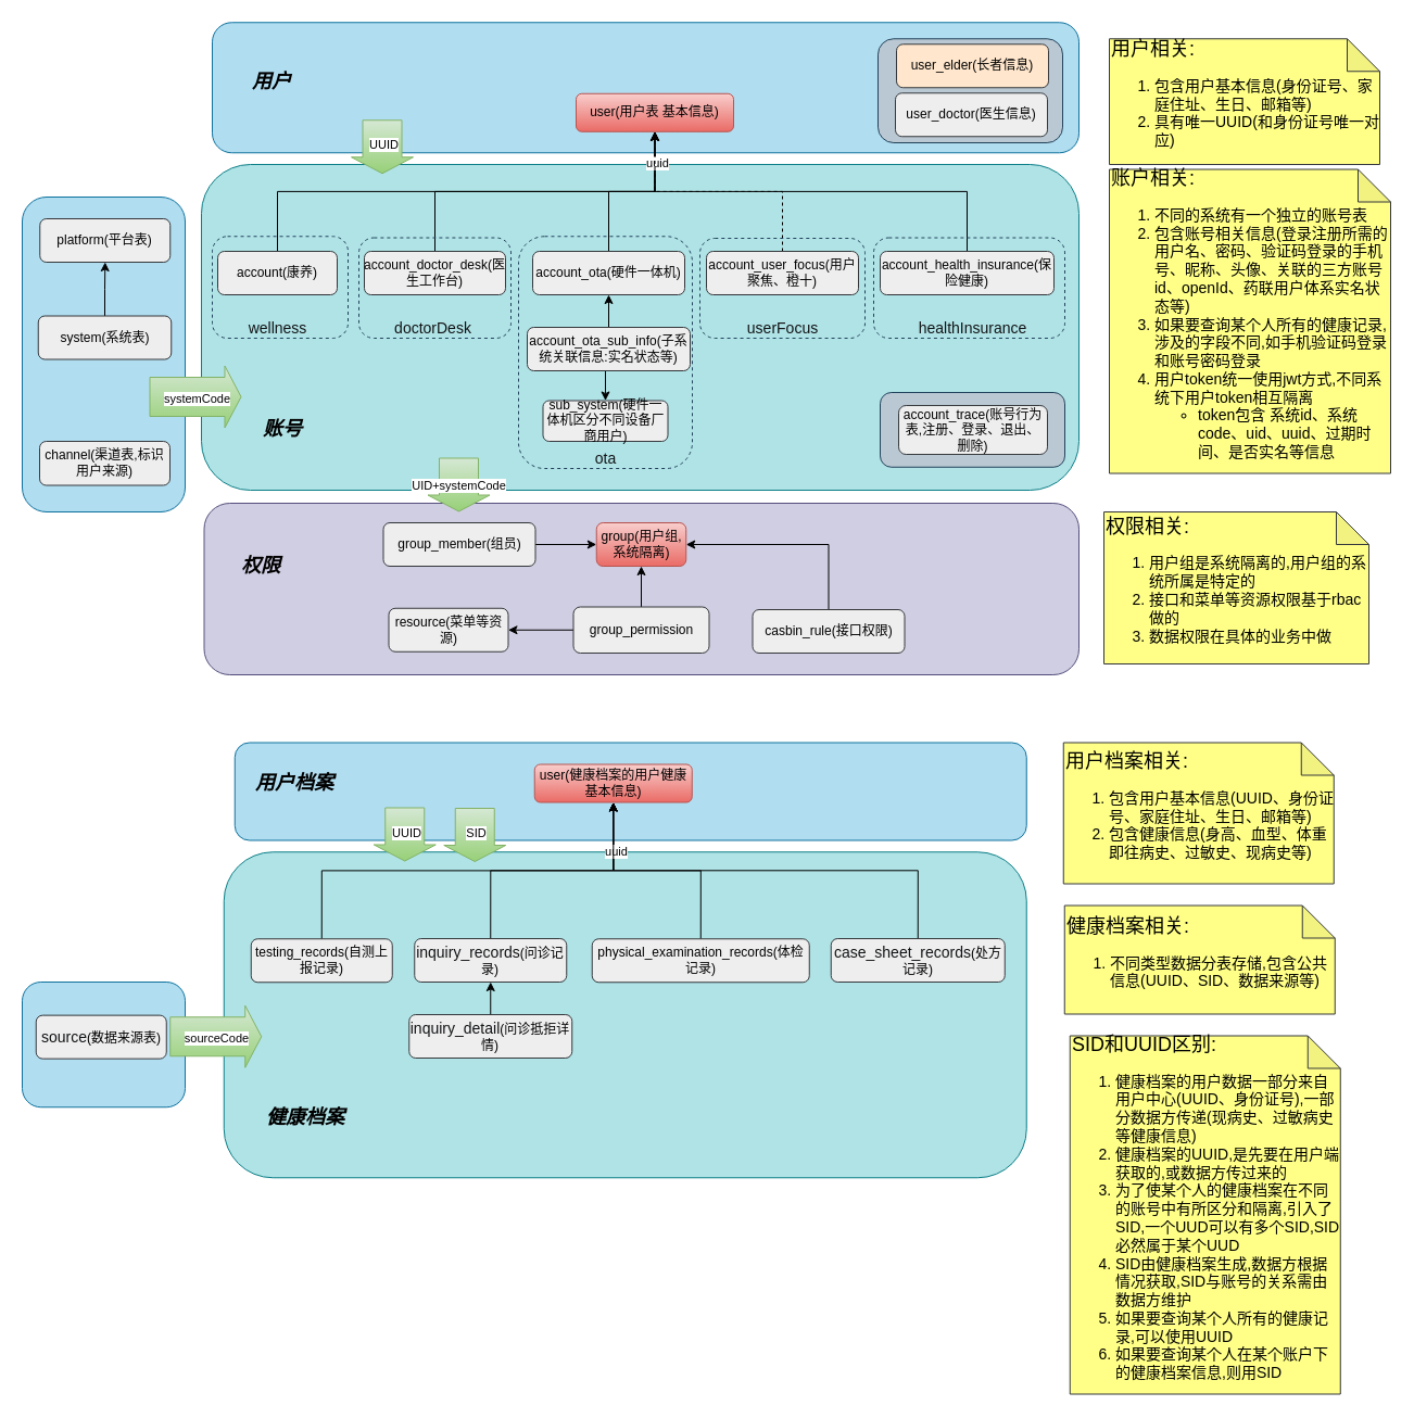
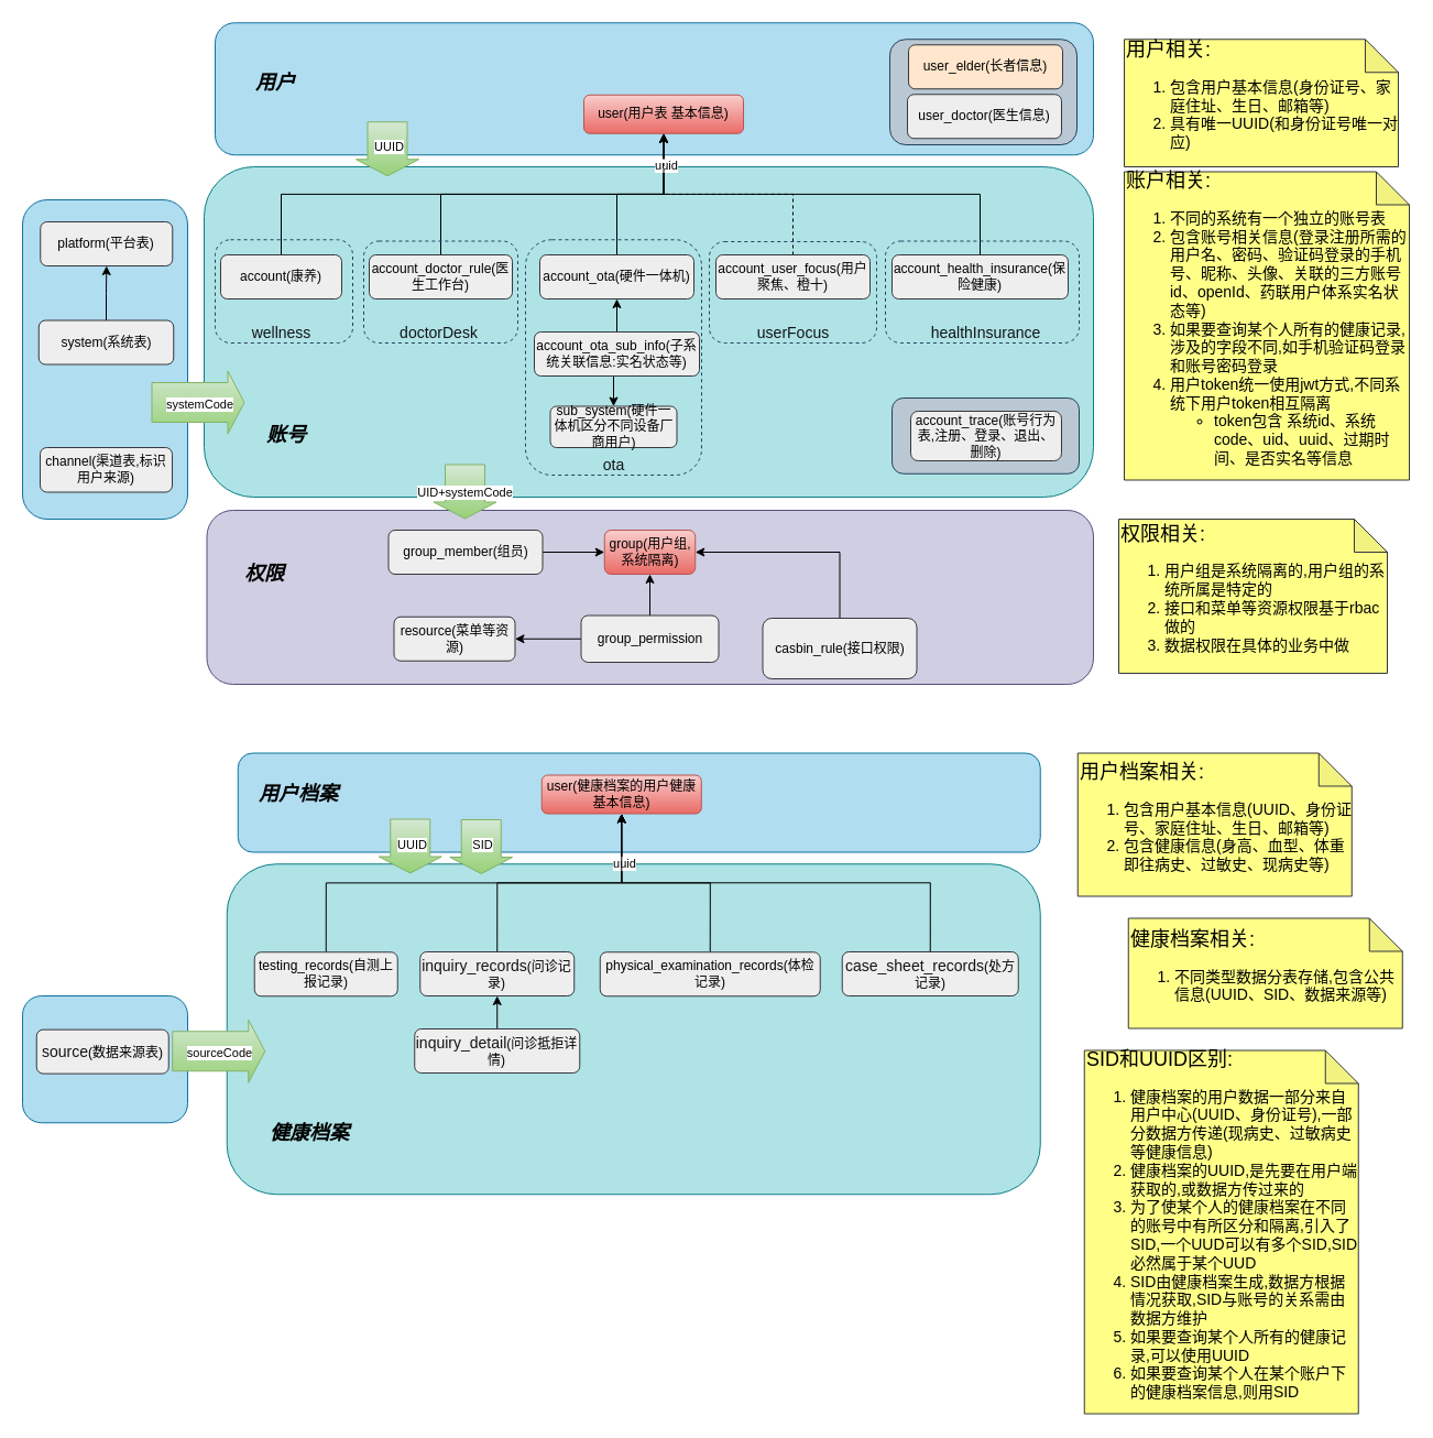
- <mxCell id="17" value="account_doctor_desk(医生工作台)" style="rounded=1;whiteSpace=wrap;html=1;fillColor=#eeeeee;strokeColor=#36393d;" parent="1" vertex="1"><mxGeometry x="335" y="231" width="130" height="40" as="geometry" /></mxCell>
+ <mxCell id="17" value="account_doctor_rule(医生工作台)" style="rounded=1;whiteSpace=wrap;html=1;fillColor=#eeeeee;strokeColor=#36393d;" parent="1" vertex="1"><mxGeometry x="335" y="231" width="130" height="40" as="geometry" /></mxCell>
- <mxCell id="35" value="casbin_rule(接口权限)" style="rounded=1;whiteSpace=wrap;html=1;fillColor=#eeeeee;strokeColor=#36393d;" parent="1" vertex="1"><mxGeometry x="692.5" y="561" width="140" height="40" as="geometry" /></mxCell>
+ <mxCell id="35" value="casbin_rule(接口权限)" style="rounded=1;whiteSpace=wrap;html=1;fillColor=#eeeeee;strokeColor=#36393d;" parent="1" vertex="1"><mxGeometry x="692.5" y="561" width="140" height="55" as="geometry" /></mxCell>
- <mxCell id="91" value="健康档案相关:&lt;br&gt;&lt;ol style=&quot;font-size: 14px&quot;&gt;&lt;li&gt;不同类型数据分表存储,包含公共信息(UUID、SID、数据来源等)&lt;/li&gt;&lt;/ol&gt;" style="shape=note;whiteSpace=wrap;html=1;backgroundOutline=1;darkOpacity=0.05;fontSize=18;fillColor=#ffff88;strokeColor=#36393d;align=left;" parent="1" vertex="1"><mxGeometry x="979.75" y="833.5" width="249" height="100" as="geometry" /></mxCell>
+ <mxCell id="91" value="健康档案相关:&lt;br&gt;&lt;ol style=&quot;font-size: 14px&quot;&gt;&lt;li&gt;不同类型数据分表存储,包含公共信息(UUID、SID、数据来源等)&lt;/li&gt;&lt;/ol&gt;" style="shape=note;whiteSpace=wrap;html=1;backgroundOutline=1;darkOpacity=0.05;fontSize=18;fillColor=#ffff88;strokeColor=#36393d;align=left;" parent="1" vertex="1"><mxGeometry x="1024.75" y="833.5" width="249" height="100" as="geometry" /></mxCell>
